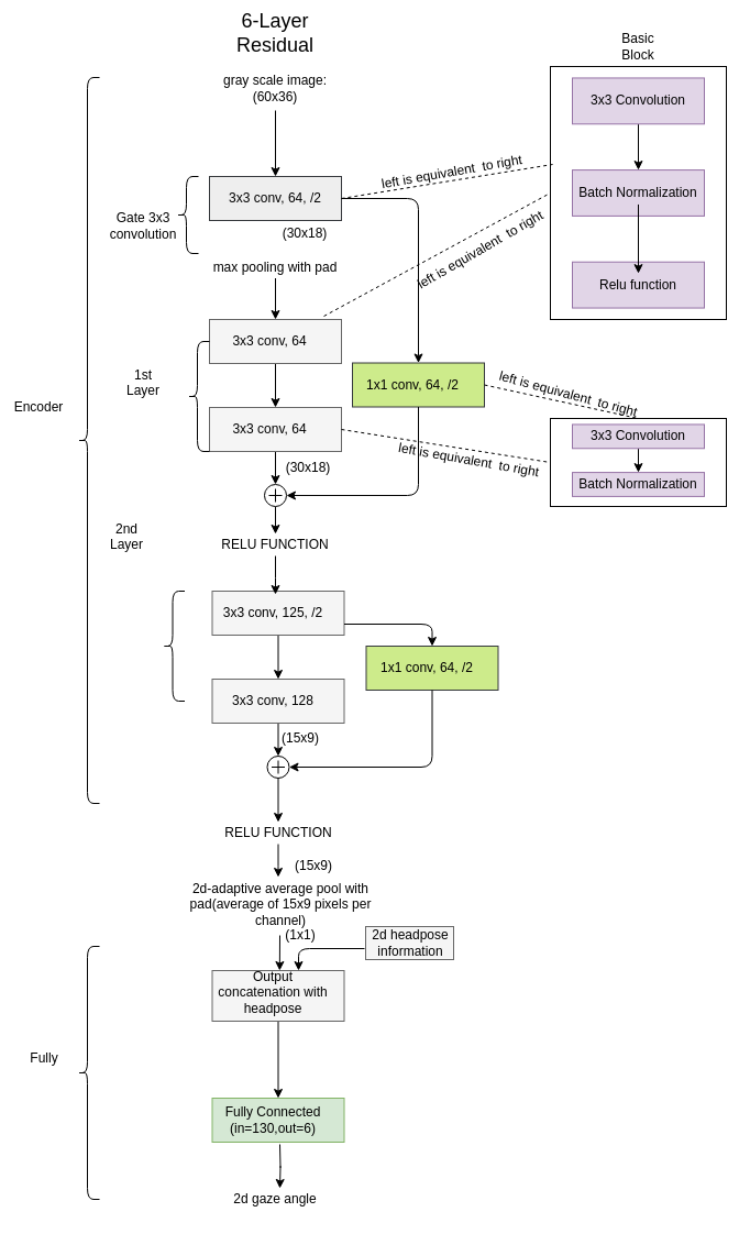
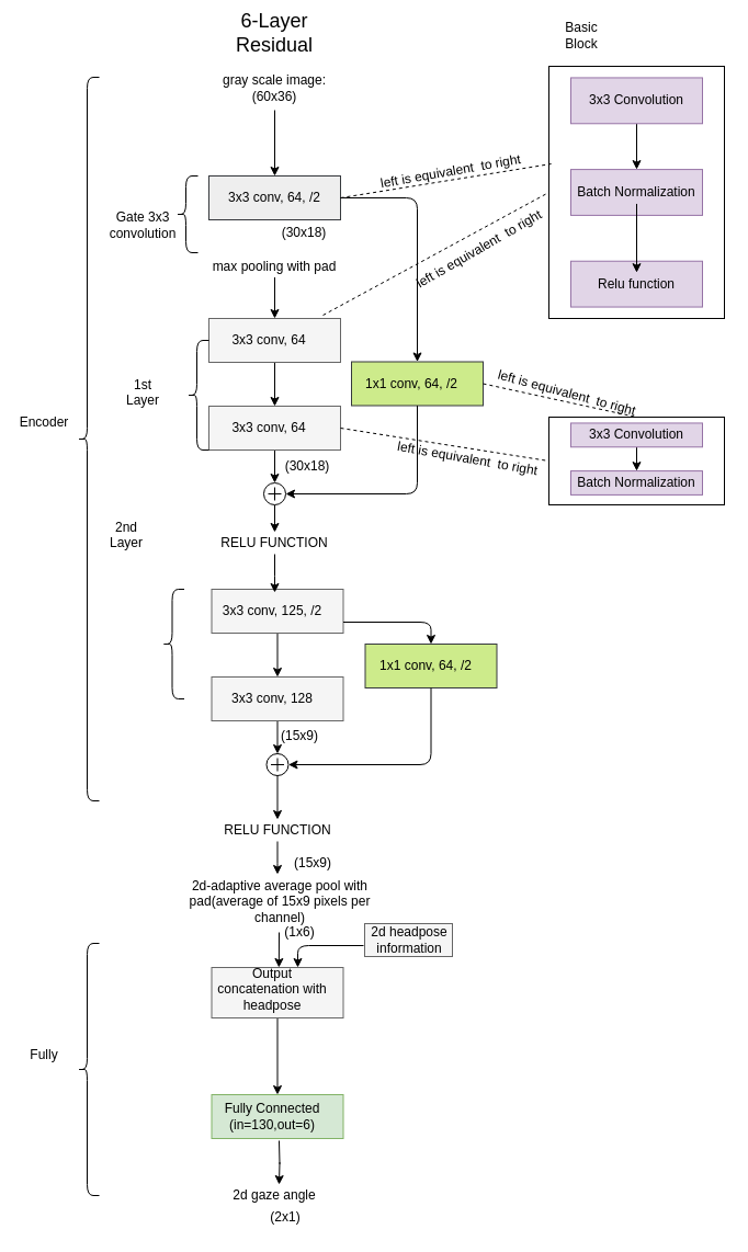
- <mxCell id="63" value="Basic Block" style="text;html=1;strokeColor=none;fillColor=none;align=center;verticalAlign=middle;whiteSpace=wrap;rounded=0;" vertex="1" parent="1"><mxGeometry x="560" y="27" width="40" height="30" as="geometry" /></mxCell>
+ <mxCell id="63" value="Basic Block" style="text;html=1;strokeColor=none;fillColor=none;align=center;verticalAlign=middle;whiteSpace=wrap;rounded=0;" vertex="1" parent="1"><mxGeometry x="510" y="17" width="40" height="30" as="geometry" /></mxCell>
- <mxCell id="37" value="&lt;div&gt;1st Layer&lt;br&gt;&lt;/div&gt;&lt;div&gt;&lt;br&gt;&lt;/div&gt;" style="text;html=1;strokeColor=none;fillColor=none;align=center;verticalAlign=middle;whiteSpace=wrap;rounded=0;" vertex="1" parent="1"><mxGeometry x="110" y="340" width="40" height="30" as="geometry" /></mxCell>
+ <mxCell id="37" value="&lt;div&gt;1st Layer&lt;br&gt;&lt;/div&gt;&lt;div&gt;&lt;br&gt;&lt;/div&gt;" style="text;html=1;strokeColor=none;fillColor=none;align=center;verticalAlign=middle;whiteSpace=wrap;rounded=0;" vertex="1" parent="1"><mxGeometry x="110" y="350" width="40" height="30" as="geometry" /></mxCell>
- <mxCell id="41" value="Encoder" style="text;html=1;strokeColor=none;fillColor=none;align=center;verticalAlign=middle;whiteSpace=wrap;rounded=0;" vertex="1" parent="1"><mxGeometry x="15" y="355" width="40" height="30" as="geometry" /></mxCell>
+ <mxCell id="41" value="Encoder" style="text;html=1;strokeColor=none;fillColor=none;align=center;verticalAlign=middle;whiteSpace=wrap;rounded=0;" vertex="1" parent="1"><mxGeometry x="20" y="370" width="40" height="30" as="geometry" /></mxCell>
- <mxCell id="84" value="(1x1)" style="text;html=1;strokeColor=none;fillColor=none;align=center;verticalAlign=middle;whiteSpace=wrap;rounded=0;" vertex="1" parent="1"><mxGeometry x="212.5" y="840" width="120" height="20" as="geometry" /></mxCell>
+ <mxCell id="84" value="(1x6)" style="text;html=1;strokeColor=none;fillColor=none;align=center;verticalAlign=middle;whiteSpace=wrap;rounded=0;" vertex="1" parent="1"><mxGeometry x="212.5" y="840" width="120" height="20" as="geometry" /></mxCell>
+ <mxCell id="86" value="(2x1)" style="text;html=1;strokeColor=none;fillColor=none;align=center;verticalAlign=middle;whiteSpace=wrap;rounded=0;" vertex="1" parent="1"><mxGeometry x="200" y="1100" width="120" height="20" as="geometry" /></mxCell>
